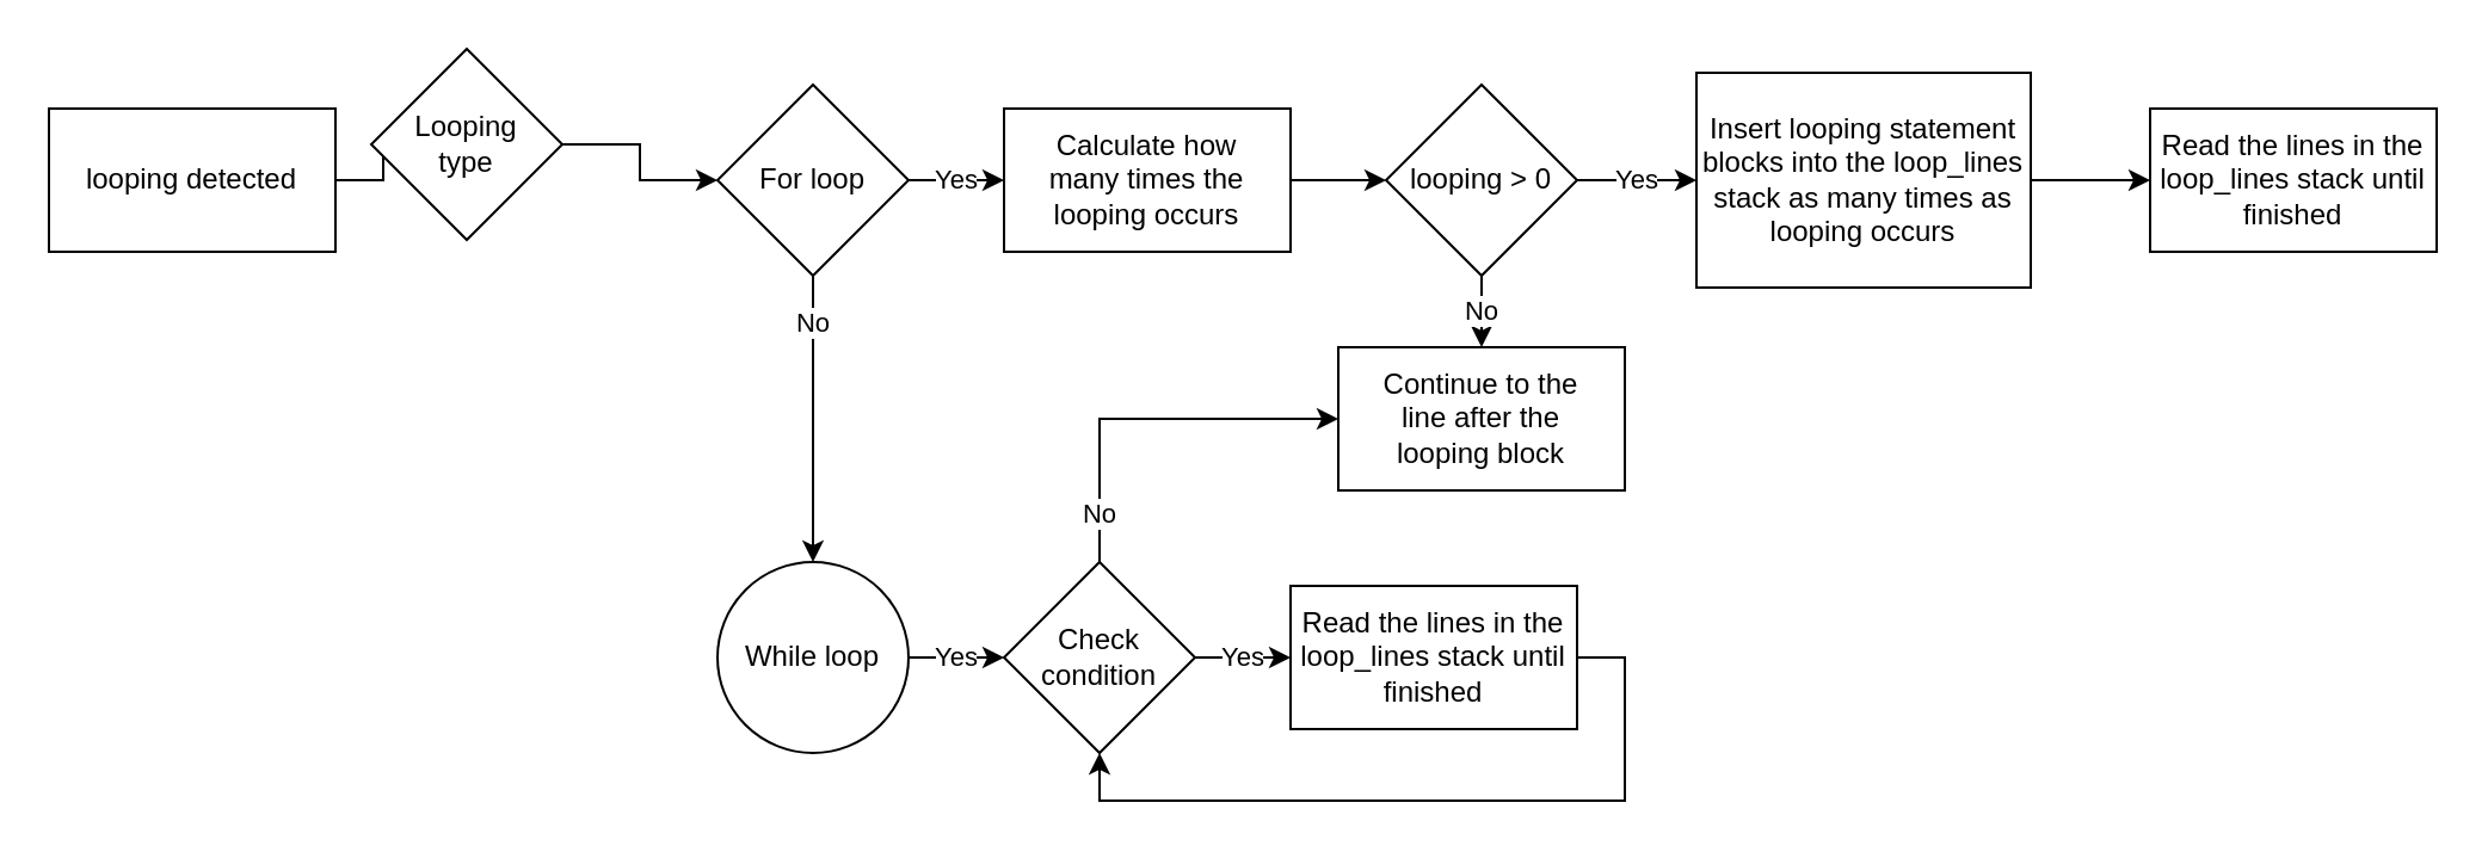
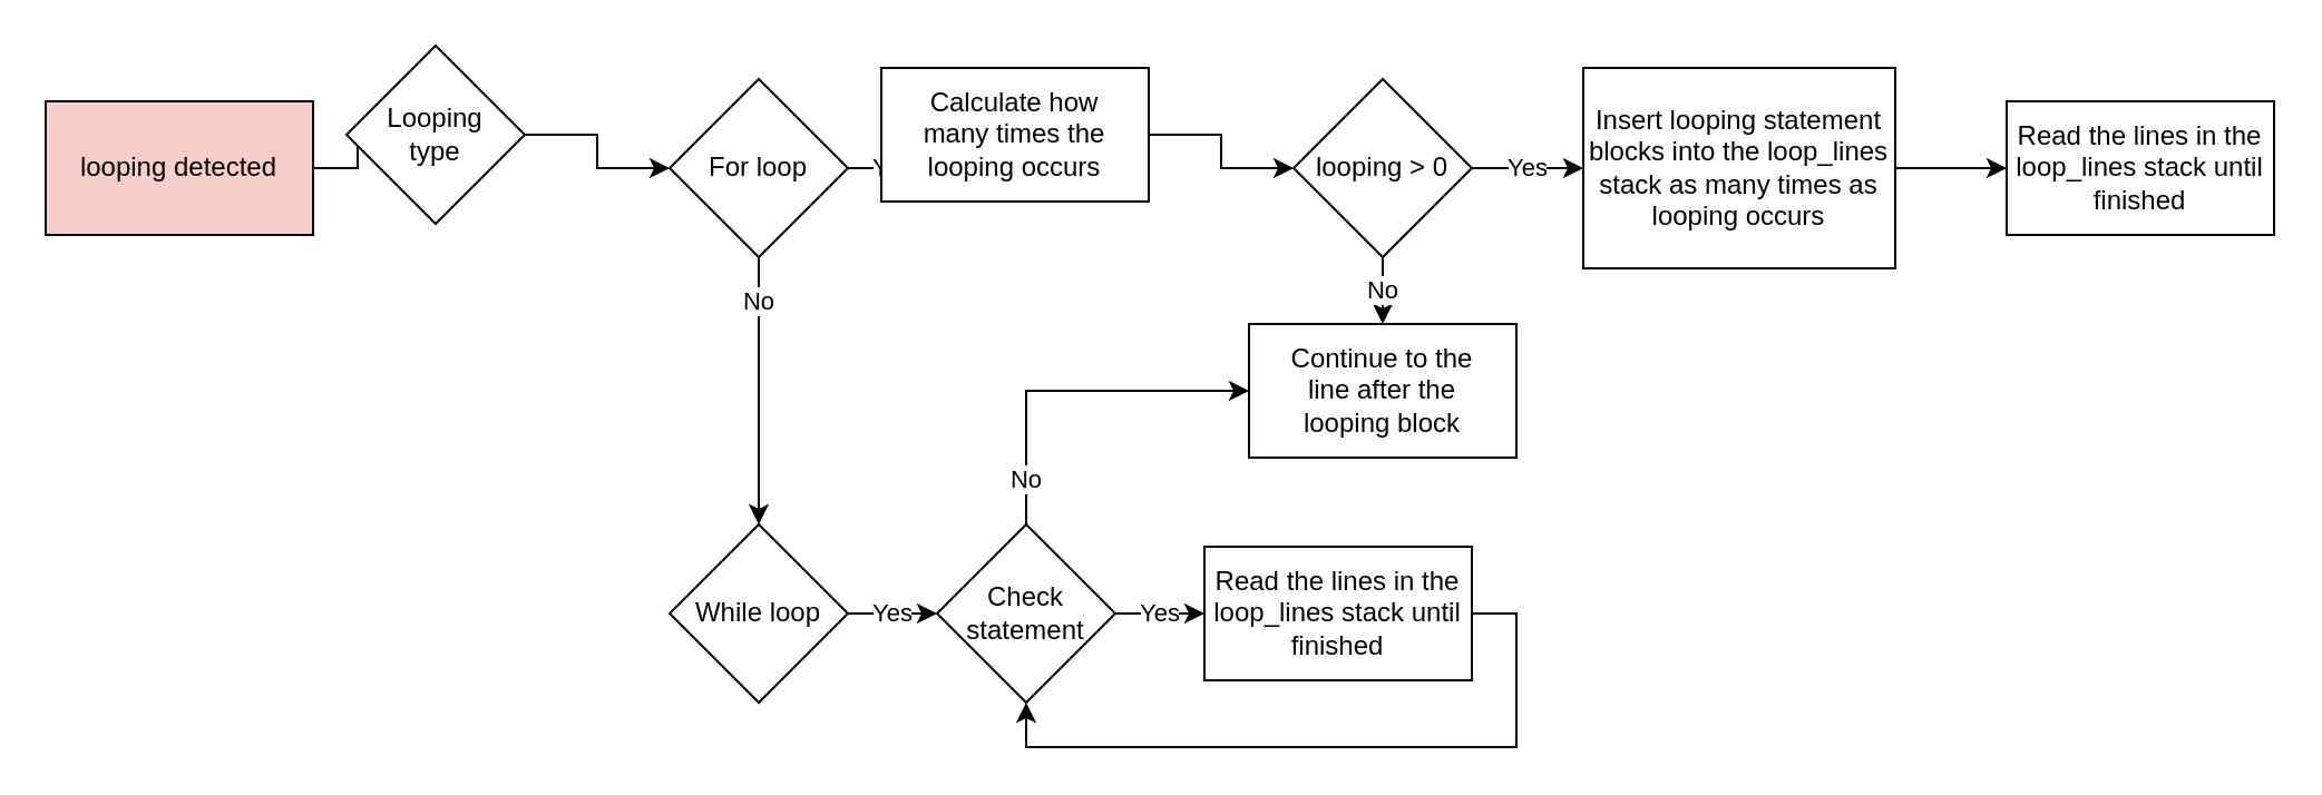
- <mxCell id="3" value="looping detected" style="rounded=0;whiteSpace=wrap;html=1;" vertex="1" parent="1"><mxGeometry x="20" y="45" width="120" height="60" as="geometry" /></mxCell>
+ <mxCell id="3" value="looping detected" style="rounded=0;whiteSpace=wrap;html=1;fillColor=#f8cecc;" vertex="1" parent="1"><mxGeometry x="20" y="45" width="120" height="60" as="geometry" /></mxCell>
- <mxCell id="15" value="Calculate how&lt;br&gt;many times the&lt;br&gt;looping occurs" style="rounded=0;whiteSpace=wrap;html=1;" vertex="1" parent="1"><mxGeometry x="420" y="45" width="120" height="60" as="geometry" /></mxCell>
+ <mxCell id="15" value="Calculate how&lt;br&gt;many times the&lt;br&gt;looping occurs" style="rounded=0;whiteSpace=wrap;html=1;" vertex="1" parent="1"><mxGeometry x="395" y="30" width="120" height="60" as="geometry" /></mxCell>
- <mxCell id="8" value="While loop" style="ellipse;whiteSpace=wrap;html=1;" vertex="1" parent="1"><mxGeometry x="300" y="235" width="80" height="80" as="geometry" /></mxCell>
+ <mxCell id="8" value="While loop" style="rhombus;whiteSpace=wrap;html=1;" vertex="1" parent="1"><mxGeometry x="300" y="235" width="80" height="80" as="geometry" /></mxCell>
- <mxCell id="13" value="Check&lt;br&gt;condition" style="rhombus;whiteSpace=wrap;html=1;" vertex="1" parent="1"><mxGeometry x="420" y="235" width="80" height="80" as="geometry" /></mxCell>
+ <mxCell id="13" value="Check&lt;br&gt;statement" style="rhombus;whiteSpace=wrap;html=1;" vertex="1" parent="1"><mxGeometry x="420" y="235" width="80" height="80" as="geometry" /></mxCell>
